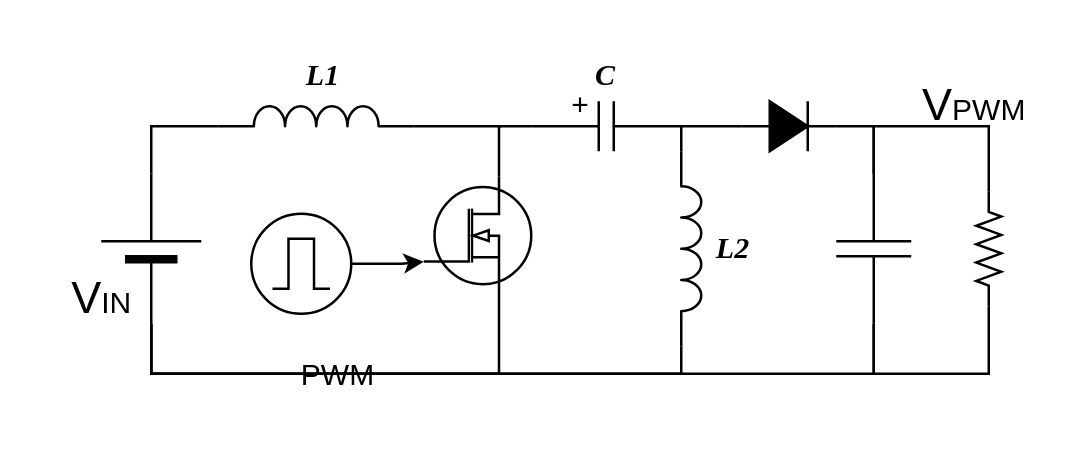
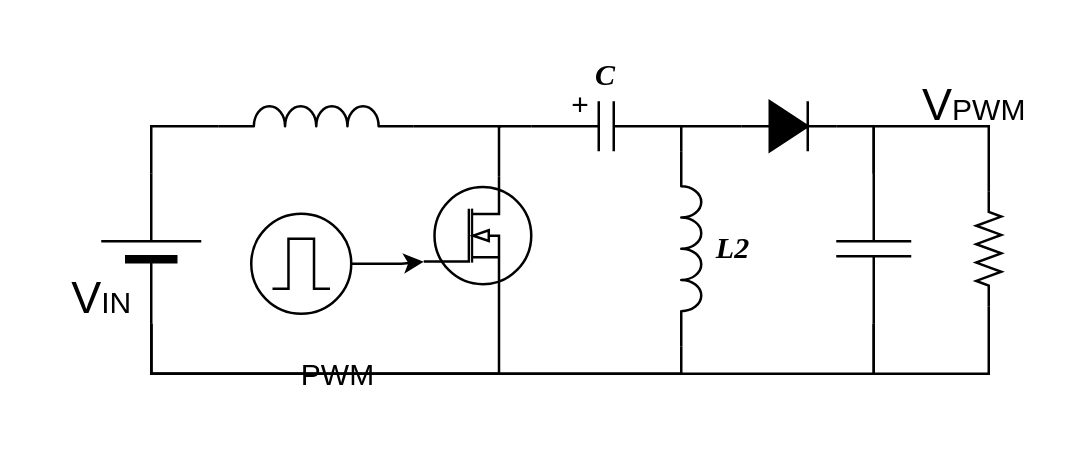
- <mxCell id="27" value="&lt;font face=&quot;Times New Roman&quot;&gt;&lt;i&gt;&lt;b&gt;L1&lt;/b&gt;&lt;/i&gt;&lt;/font&gt;" style="text;html=1;strokeColor=none;fillColor=none;align=center;verticalAlign=middle;whiteSpace=wrap;rounded=0;" vertex="1" parent="1"><mxGeometry x="108.5" y="20" width="40" height="20" as="geometry" /></mxCell>
